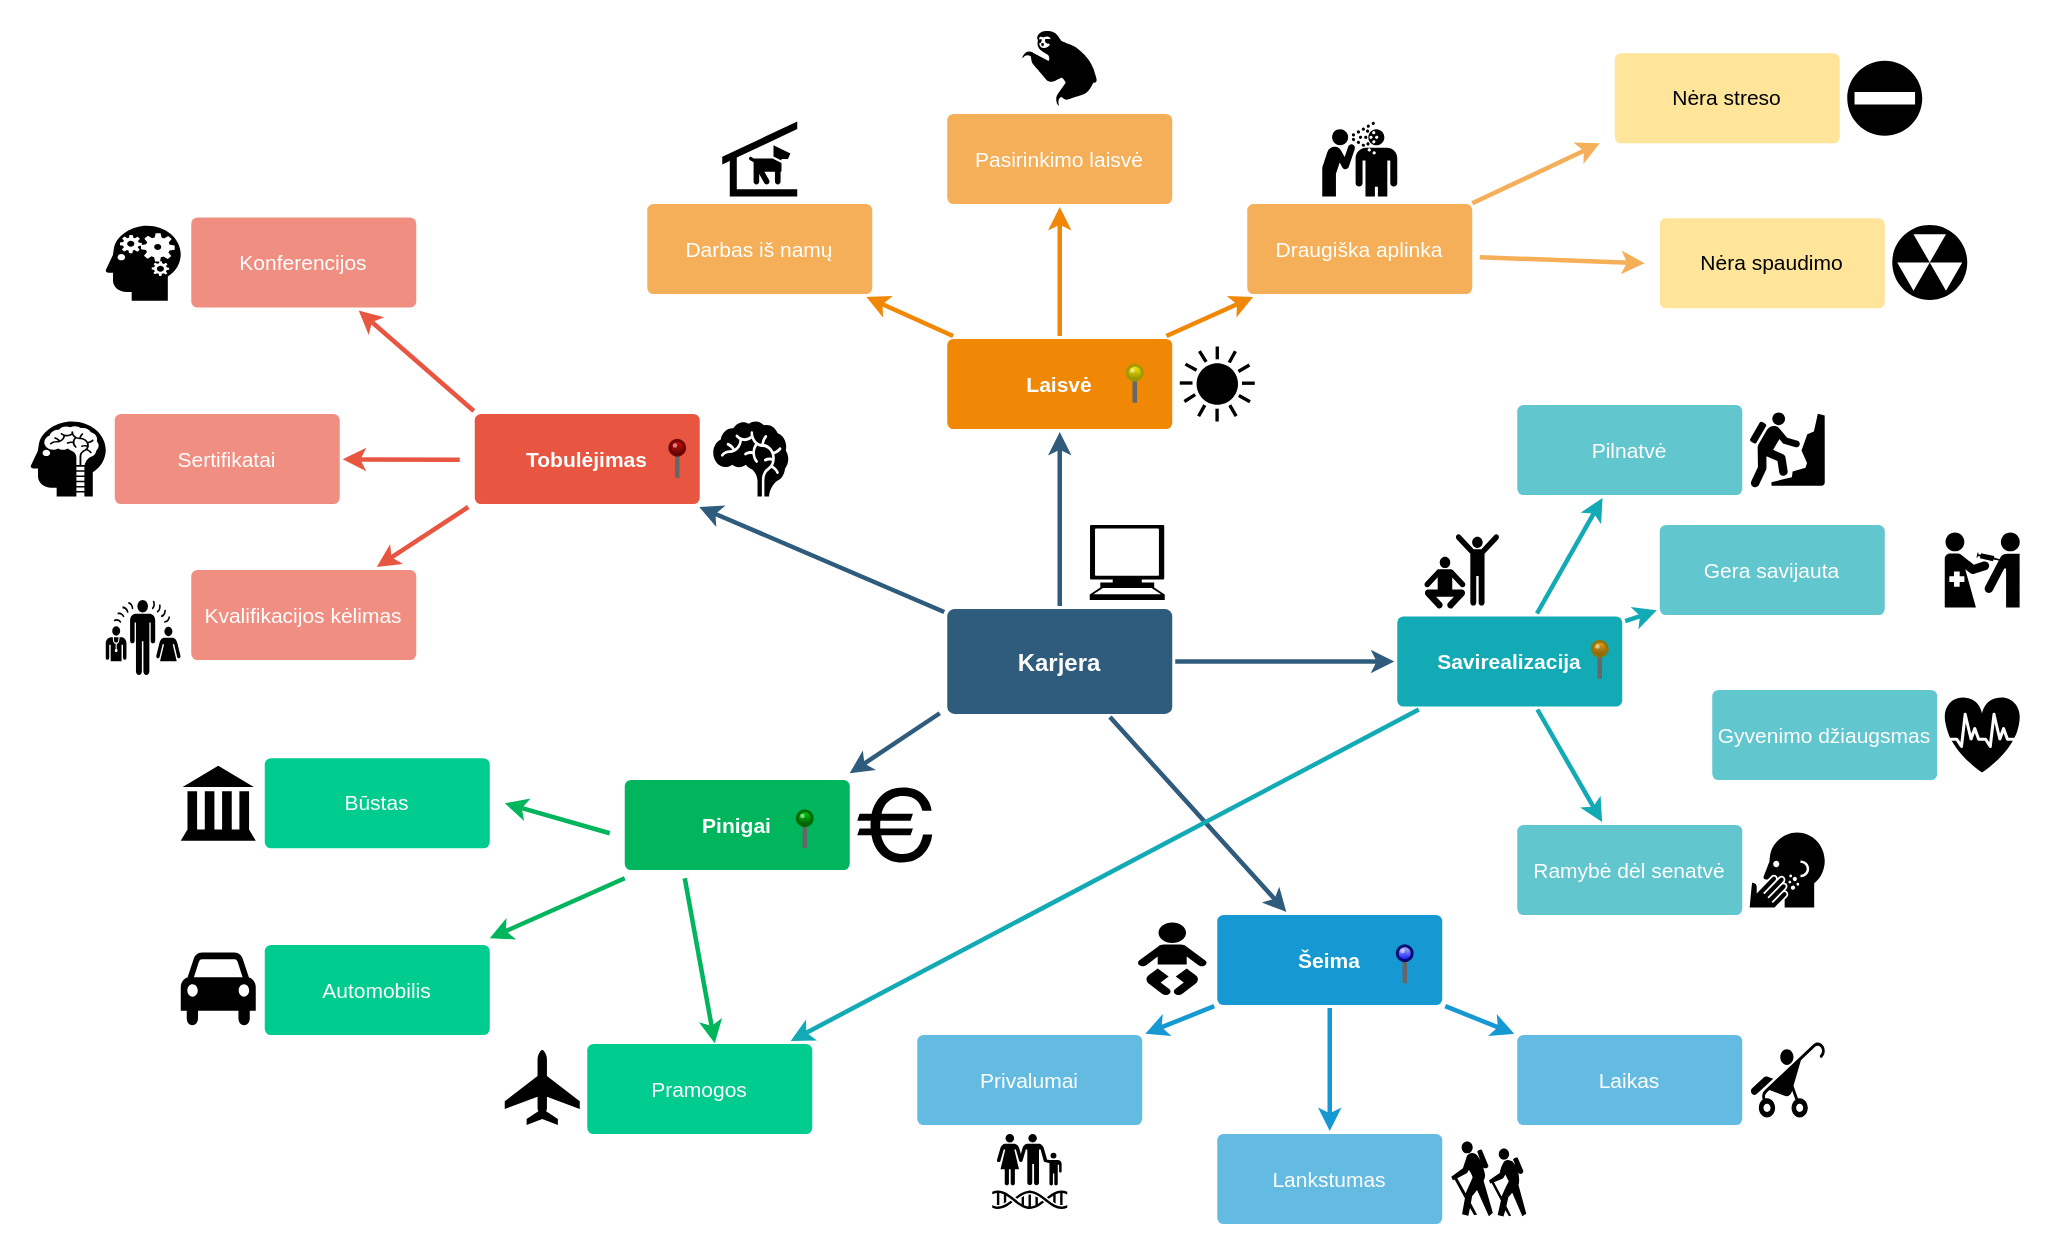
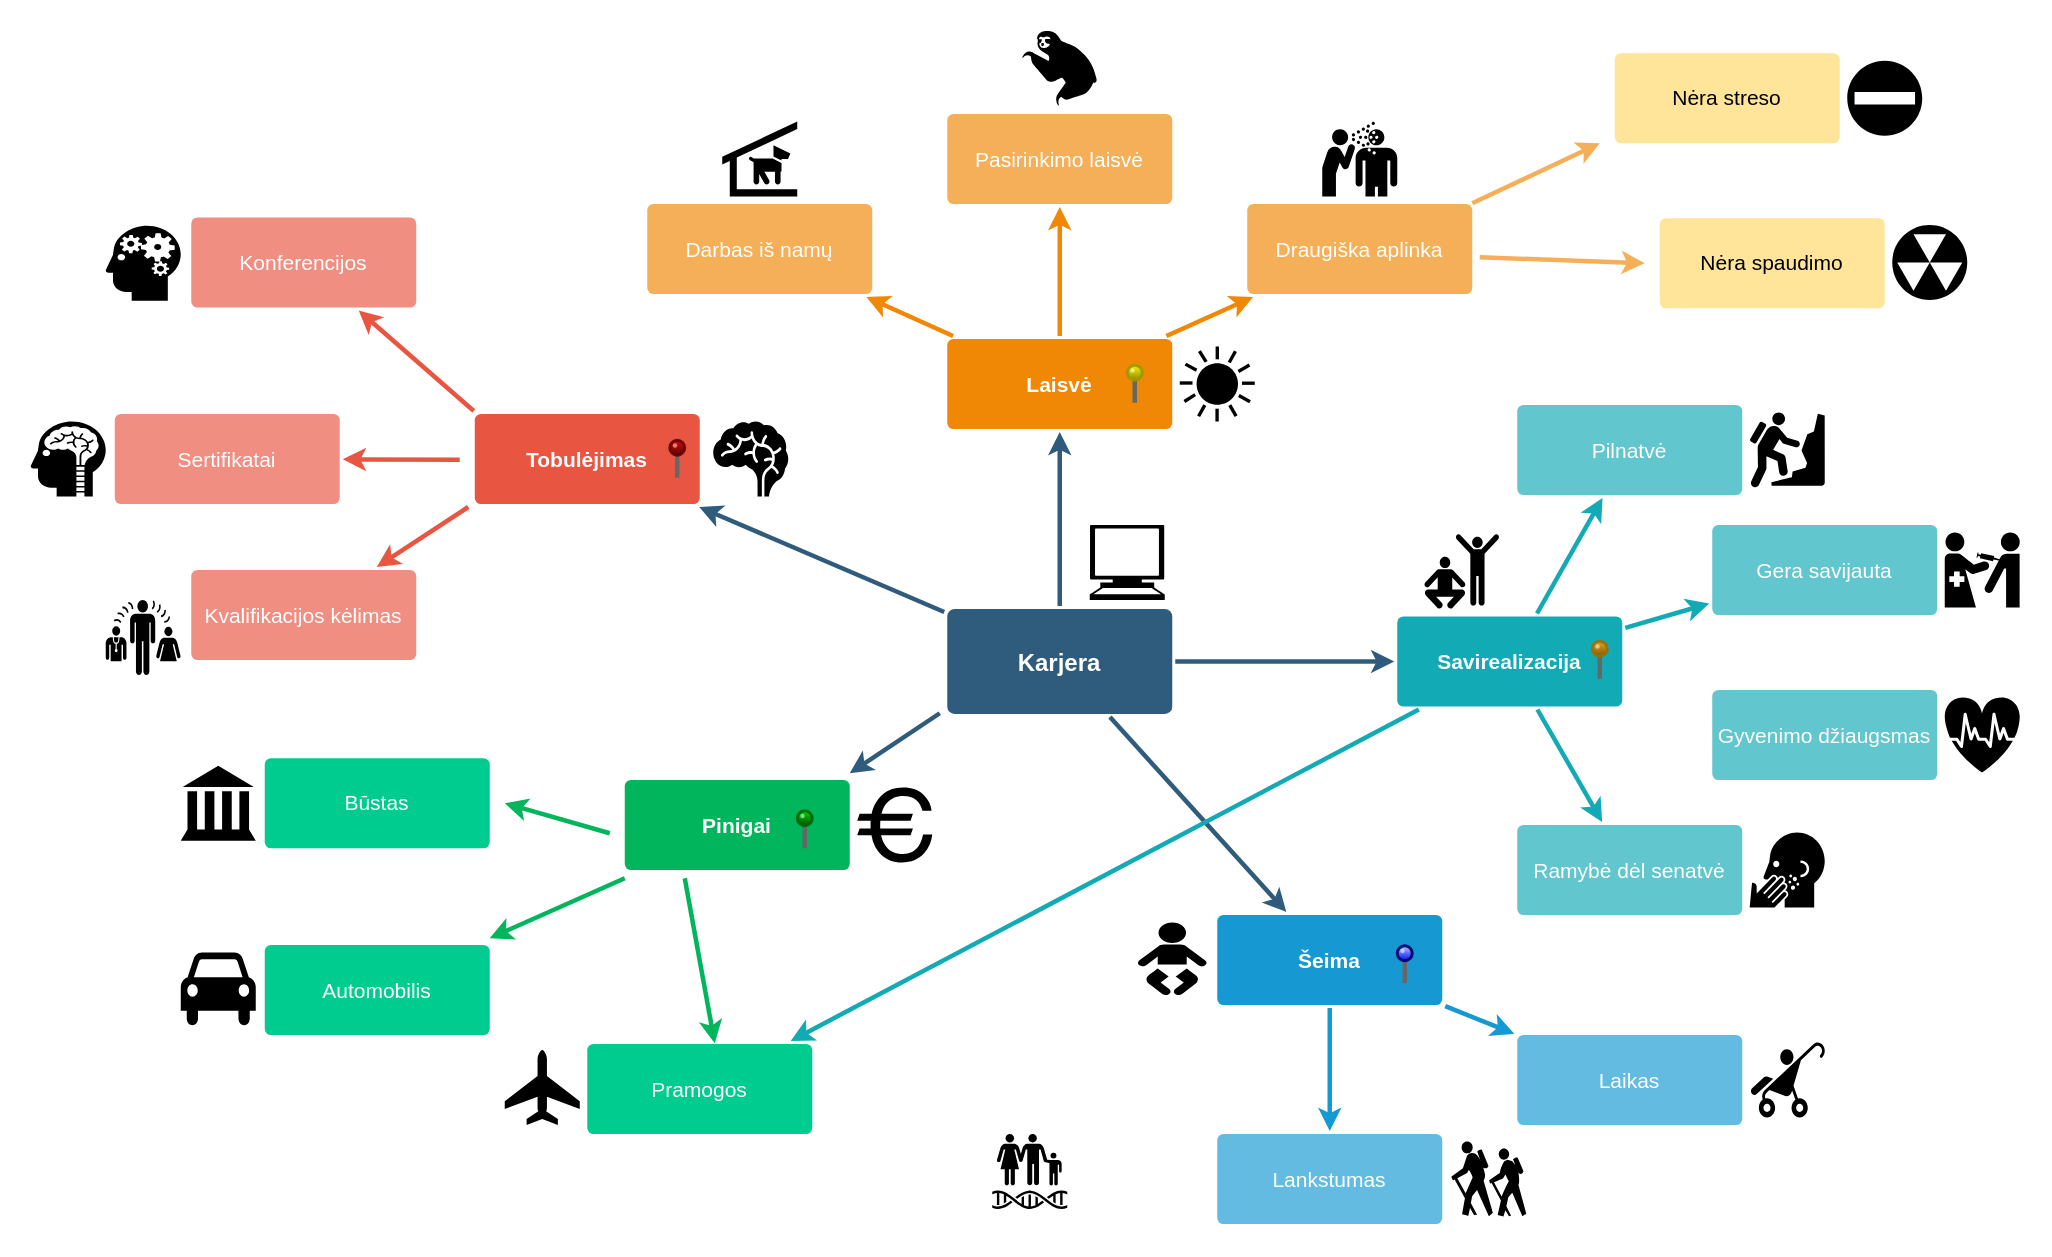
- <mxCell id="33" value="Gera savijauta" style="rounded=1;whiteSpace=wrap;html=1;shadow=0;labelBackgroundColor=none;strokeColor=none;strokeWidth=3;fillColor=#61c6ce;fontFamily=Helvetica;fontSize=14;fontColor=#FFFFFF;align=center;spacing=5;fontStyle=0;arcSize=7;perimeterSpacing=2;" parent="1" vertex="1"><mxGeometry x="1106" y="349.5" width="150" height="60" as="geometry" /></mxCell>
+ <mxCell id="33" value="Gera savijauta" style="rounded=1;whiteSpace=wrap;html=1;shadow=0;labelBackgroundColor=none;strokeColor=none;strokeWidth=3;fillColor=#61c6ce;fontFamily=Helvetica;fontSize=14;fontColor=#FFFFFF;align=center;spacing=5;fontStyle=0;arcSize=7;perimeterSpacing=2;" parent="1" vertex="1"><mxGeometry x="1141" y="349.5" width="150" height="60" as="geometry" /></mxCell>
- <mxCell id="14" value="" style="edgeStyle=none;rounded=0;jumpStyle=none;html=1;shadow=0;labelBackgroundColor=none;startArrow=none;startFill=0;endArrow=classic;endFill=1;jettySize=auto;orthogonalLoop=1;strokeColor=#1699D3;strokeWidth=3;fontFamily=Helvetica;fontSize=14;fontColor=#FFFFFF;spacing=5;" parent="1" source="17" target="20" edge="1"><mxGeometry relative="1" as="geometry" /></mxCell>
- <mxCell id="20" value="Privalumai" style="rounded=1;whiteSpace=wrap;html=1;shadow=0;labelBackgroundColor=none;strokeColor=none;strokeWidth=3;fillColor=#64bbe2;fontFamily=Helvetica;fontSize=14;fontColor=#FFFFFF;align=center;spacing=5;arcSize=7;perimeterSpacing=2;" parent="1" vertex="1"><mxGeometry x="611" y="689.5" width="150" height="60" as="geometry" /></mxCell>
